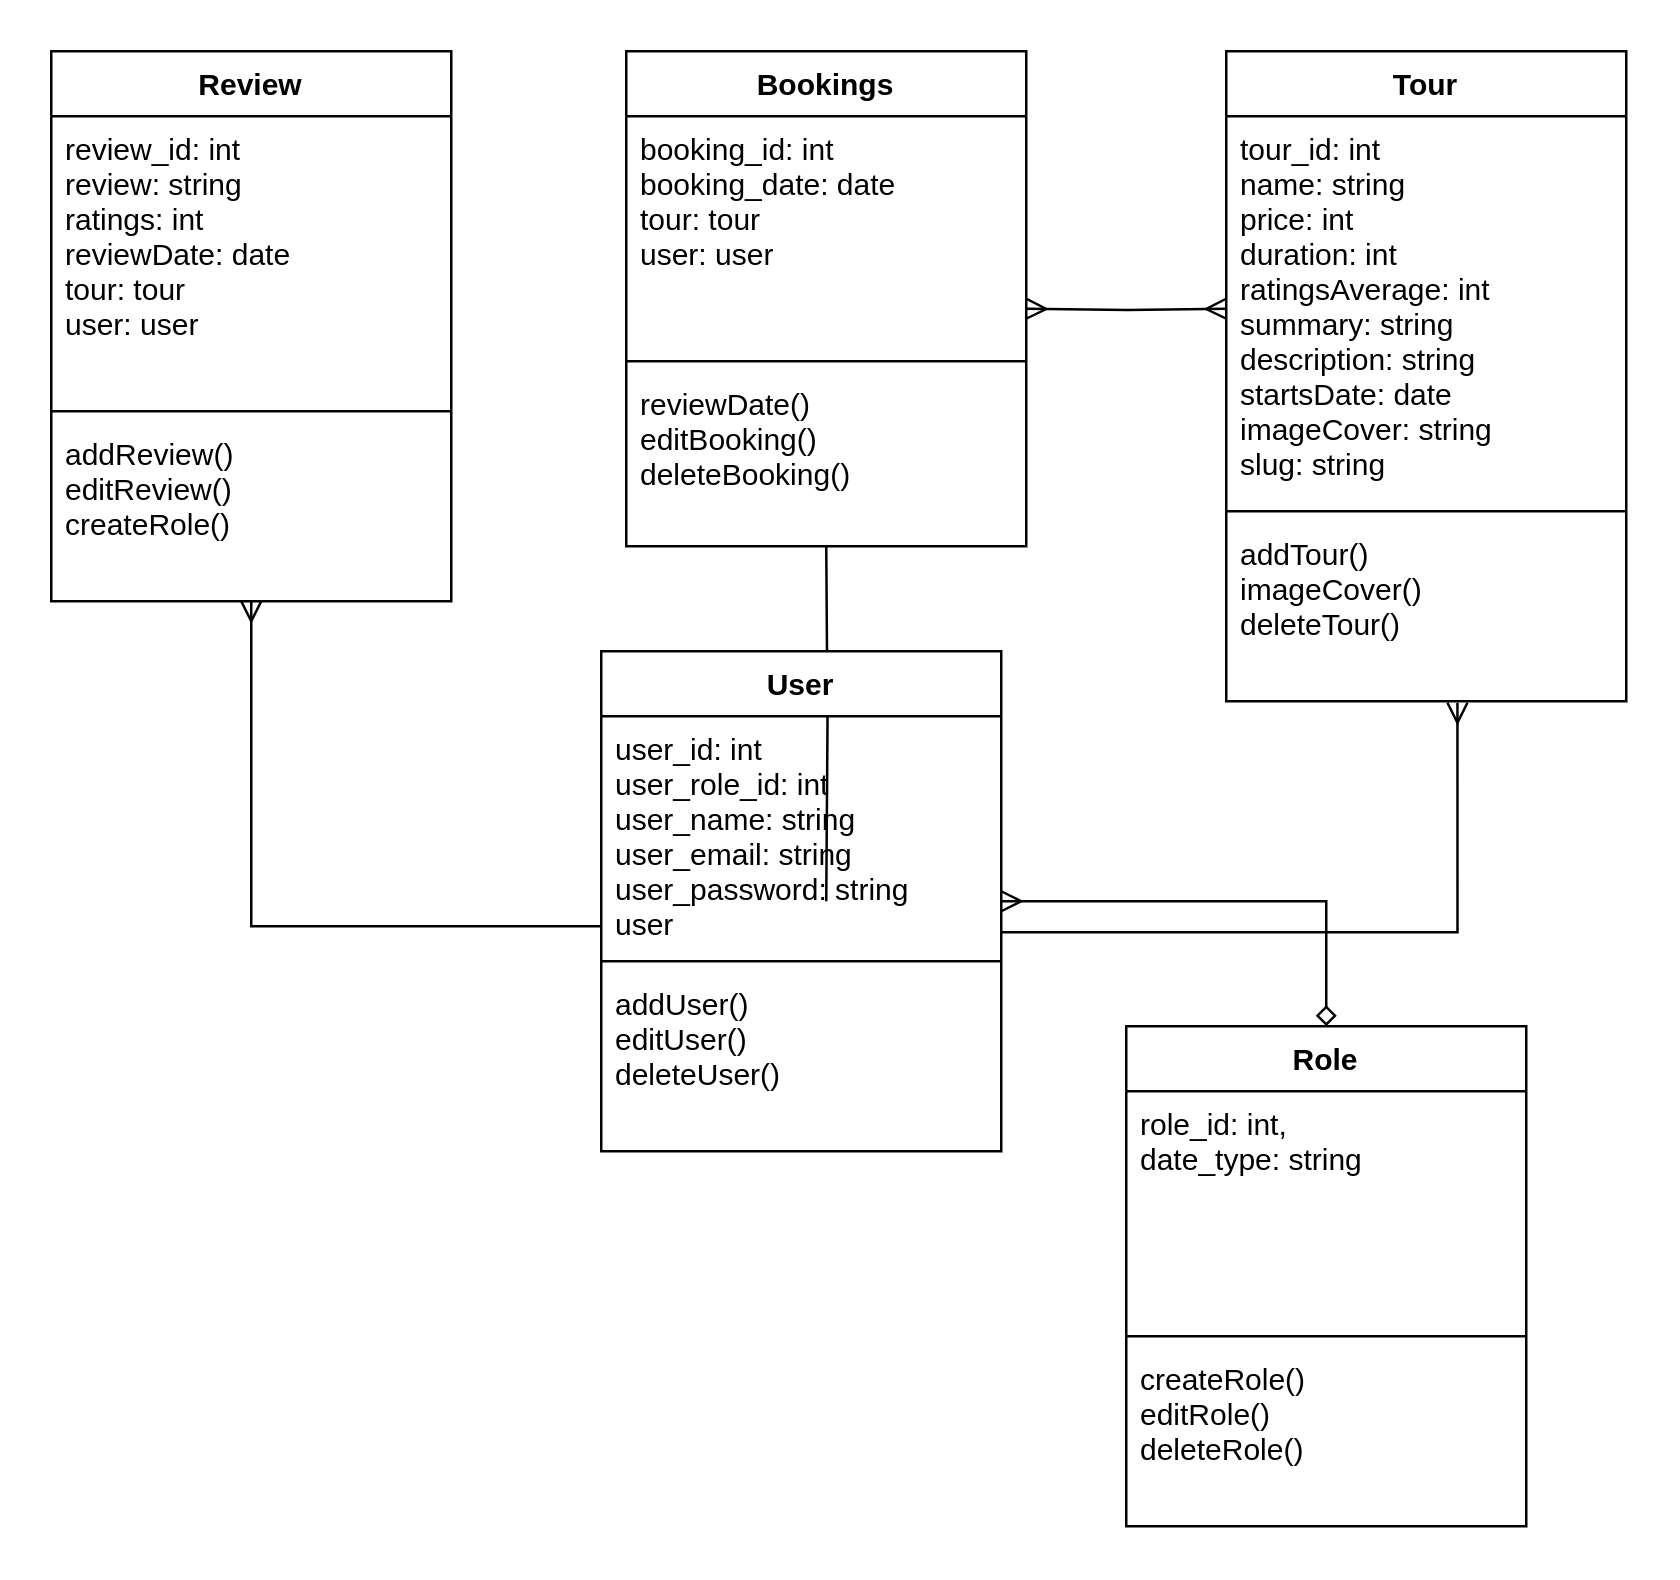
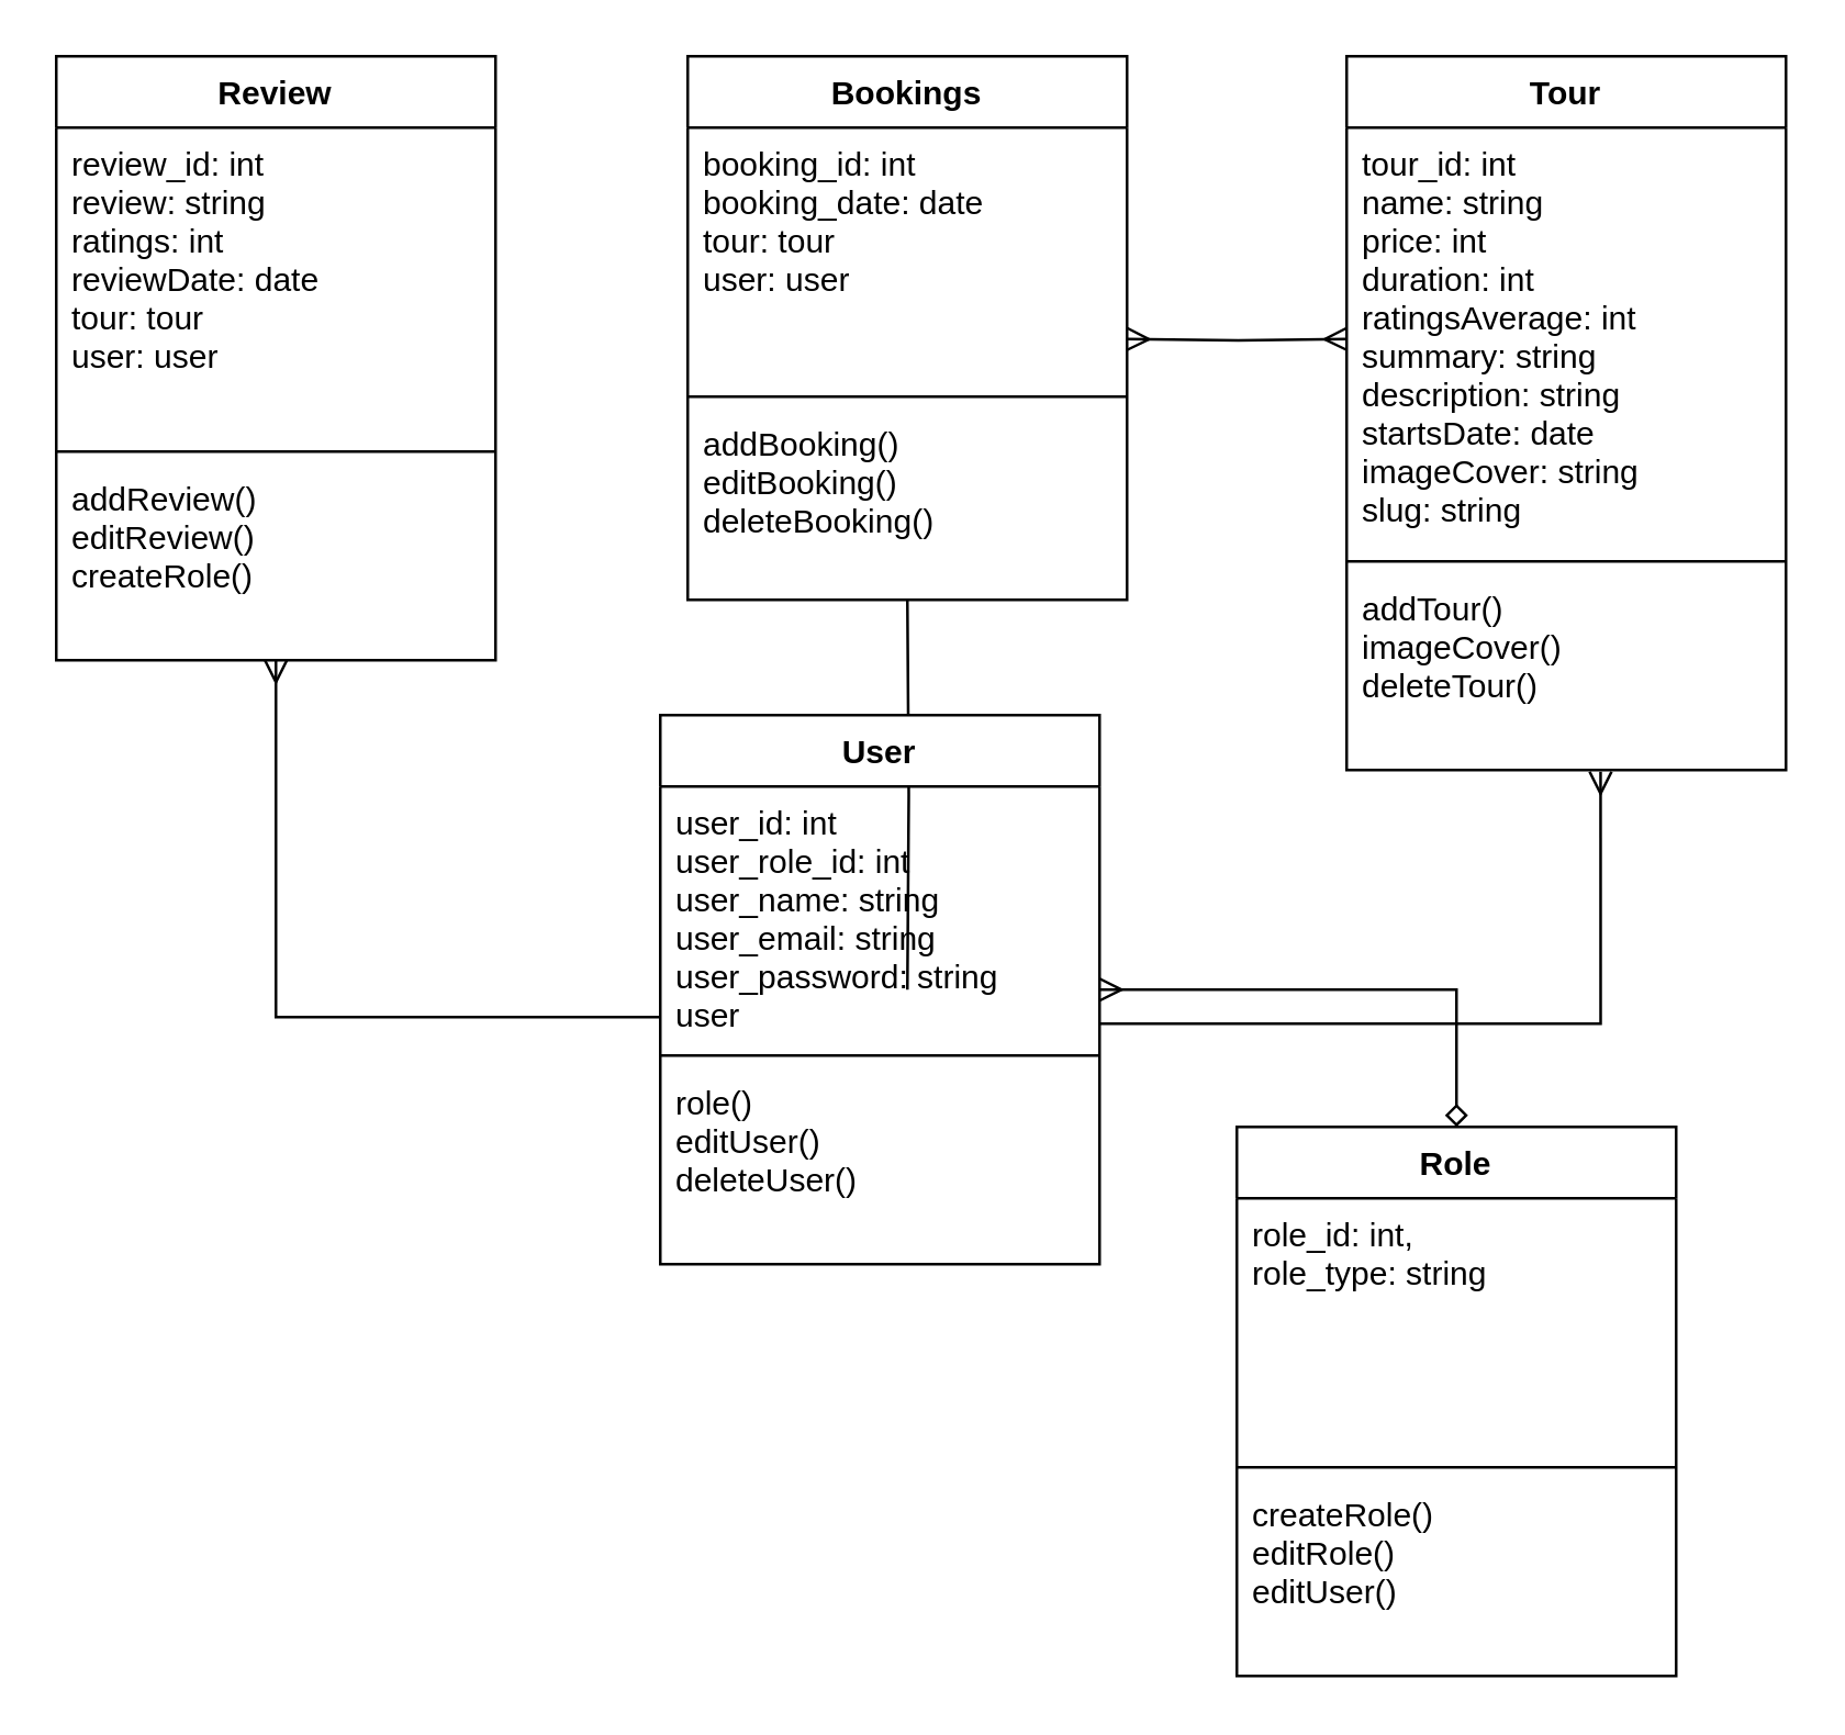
- <mxCell id="20" value="reviewDate()&#10;editBooking()&#10;deleteBooking()" style="text;strokeColor=none;fillColor=none;align=left;verticalAlign=top;spacingLeft=4;spacingRight=4;overflow=hidden;rotatable=0;points=[[0,0.5],[1,0.5]];portConstraint=eastwest;" vertex="1" parent="17"><mxGeometry y="128" width="160" height="70" as="geometry" /></mxCell>
+ <mxCell id="20" value="addBooking()&#10;editBooking()&#10;deleteBooking()" style="text;strokeColor=none;fillColor=none;align=left;verticalAlign=top;spacingLeft=4;spacingRight=4;overflow=hidden;rotatable=0;points=[[0,0.5],[1,0.5]];portConstraint=eastwest;" vertex="1" parent="17"><mxGeometry y="128" width="160" height="70" as="geometry" /></mxCell>
- <mxCell id="7" value="addUser()&#10;editUser()&#10;deleteUser()" style="text;strokeColor=none;fillColor=none;align=left;verticalAlign=top;spacingLeft=4;spacingRight=4;overflow=hidden;rotatable=0;points=[[0,0.5],[1,0.5]];portConstraint=eastwest;" vertex="1" parent="4"><mxGeometry y="128" width="160" height="72" as="geometry" /></mxCell>
+ <mxCell id="7" value="role()&#10;editUser()&#10;deleteUser()" style="text;strokeColor=none;fillColor=none;align=left;verticalAlign=top;spacingLeft=4;spacingRight=4;overflow=hidden;rotatable=0;points=[[0,0.5],[1,0.5]];portConstraint=eastwest;" vertex="1" parent="4"><mxGeometry y="128" width="160" height="72" as="geometry" /></mxCell>
- <mxCell id="24" value="role_id: int, &#10;date_type: string" style="text;strokeColor=none;fillColor=none;align=left;verticalAlign=top;spacingLeft=4;spacingRight=4;overflow=hidden;rotatable=0;points=[[0,0.5],[1,0.5]];portConstraint=eastwest;" vertex="1" parent="23"><mxGeometry y="26" width="160" height="94" as="geometry" /></mxCell>
+ <mxCell id="24" value="role_id: int, &#10;role_type: string" style="text;strokeColor=none;fillColor=none;align=left;verticalAlign=top;spacingLeft=4;spacingRight=4;overflow=hidden;rotatable=0;points=[[0,0.5],[1,0.5]];portConstraint=eastwest;" vertex="1" parent="23"><mxGeometry y="26" width="160" height="94" as="geometry" /></mxCell>
- <mxCell id="26" value="createRole()&#10;editRole()&#10;deleteRole()&#10;" style="text;strokeColor=none;fillColor=none;align=left;verticalAlign=top;spacingLeft=4;spacingRight=4;overflow=hidden;rotatable=0;points=[[0,0.5],[1,0.5]];portConstraint=eastwest;" vertex="1" parent="23"><mxGeometry y="128" width="160" height="72" as="geometry" /></mxCell>
+ <mxCell id="26" value="createRole()&#10;editRole()&#10;editUser()&#10;" style="text;strokeColor=none;fillColor=none;align=left;verticalAlign=top;spacingLeft=4;spacingRight=4;overflow=hidden;rotatable=0;points=[[0,0.5],[1,0.5]];portConstraint=eastwest;" vertex="1" parent="23"><mxGeometry y="128" width="160" height="72" as="geometry" /></mxCell>
